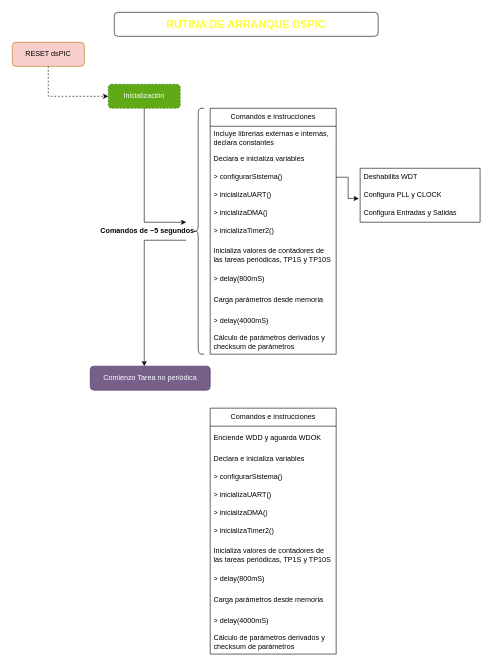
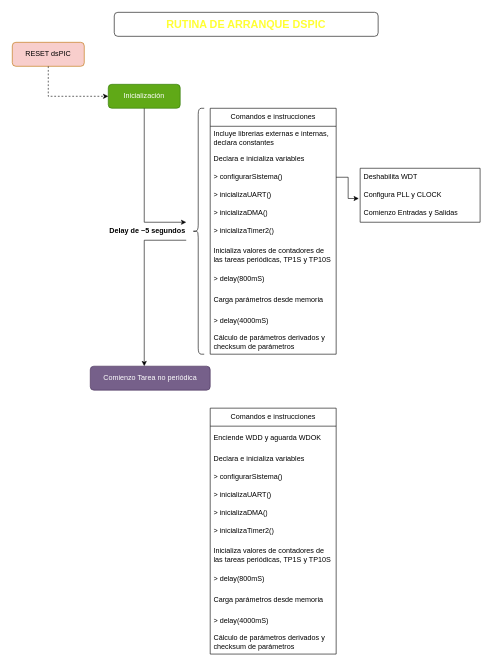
- <mxCell id="3" value="Inicialización" style="rounded=1;whiteSpace=wrap;html=1;fillColor=#60a917;fontColor=#ffffff;strokeColor=#2D7600;dashed=1;" vertex="1" parent="1"><mxGeometry x="180" y="140" width="120" height="40" as="geometry" /></mxCell>
+ <mxCell id="3" value="Inicialización" style="rounded=1;whiteSpace=wrap;html=1;fillColor=#60a917;fontColor=#ffffff;strokeColor=#2D7600;" vertex="1" parent="1"><mxGeometry x="180" y="140" width="120" height="40" as="geometry" /></mxCell>
- <mxCell id="20" value="Configura Entradas y Salidas" style="text;strokeColor=none;fillColor=none;align=left;verticalAlign=middle;spacingLeft=4;spacingRight=4;overflow=hidden;points=[[0,0.5],[1,0.5]];portConstraint=eastwest;rotatable=0;whiteSpace=wrap;html=1;" vertex="1" parent="17"><mxGeometry y="60" width="200" height="30" as="geometry" /></mxCell>
+ <mxCell id="20" value="Comienzo Entradas y Salidas" style="text;strokeColor=none;fillColor=none;align=left;verticalAlign=middle;spacingLeft=4;spacingRight=4;overflow=hidden;points=[[0,0.5],[1,0.5]];portConstraint=eastwest;rotatable=0;whiteSpace=wrap;html=1;" vertex="1" parent="17"><mxGeometry y="60" width="200" height="30" as="geometry" /></mxCell>
- <mxCell id="27" value="&lt;h4 style=&quot;font-size: 12px;&quot;&gt;&lt;font style=&quot;font-size: 12px;&quot;&gt;Comandos de ~5 segundos&lt;/font&gt;&lt;/h4&gt;" style="text;strokeColor=none;fillColor=none;html=1;fontSize=12;fontStyle=1;verticalAlign=middle;align=center;" vertex="1" parent="1"><mxGeometry x="150" y="372.5" width="190" height="25" as="geometry" /></mxCell>
+ <mxCell id="27" value="&lt;h4 style=&quot;font-size: 12px;&quot;&gt;&lt;font style=&quot;font-size: 12px;&quot;&gt;Delay de ~5 segundos&lt;/font&gt;&lt;/h4&gt;" style="text;strokeColor=none;fillColor=none;html=1;fontSize=12;fontStyle=1;verticalAlign=middle;align=center;" vertex="1" parent="1"><mxGeometry x="150" y="372.5" width="190" height="25" as="geometry" /></mxCell>
